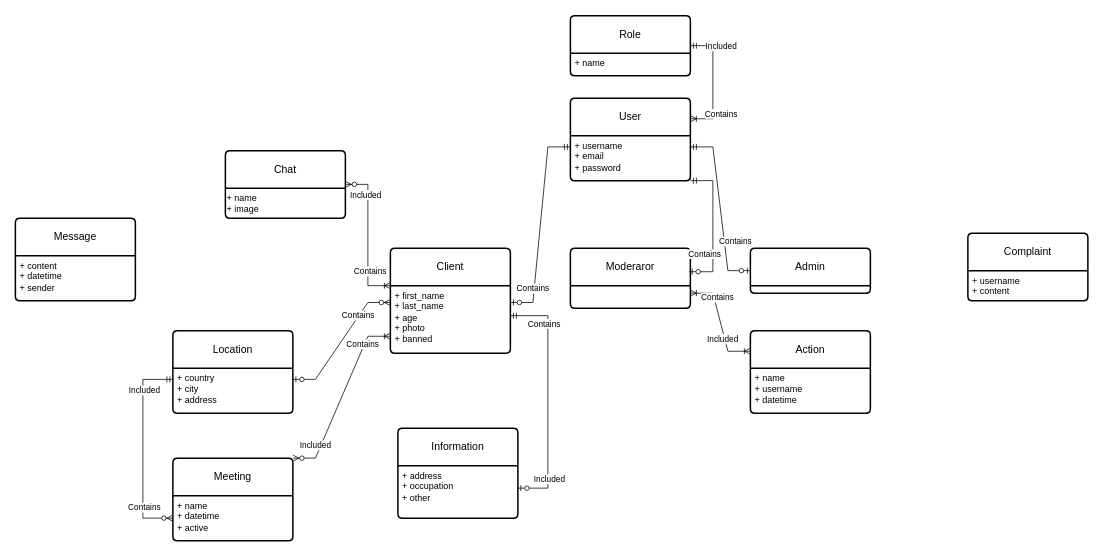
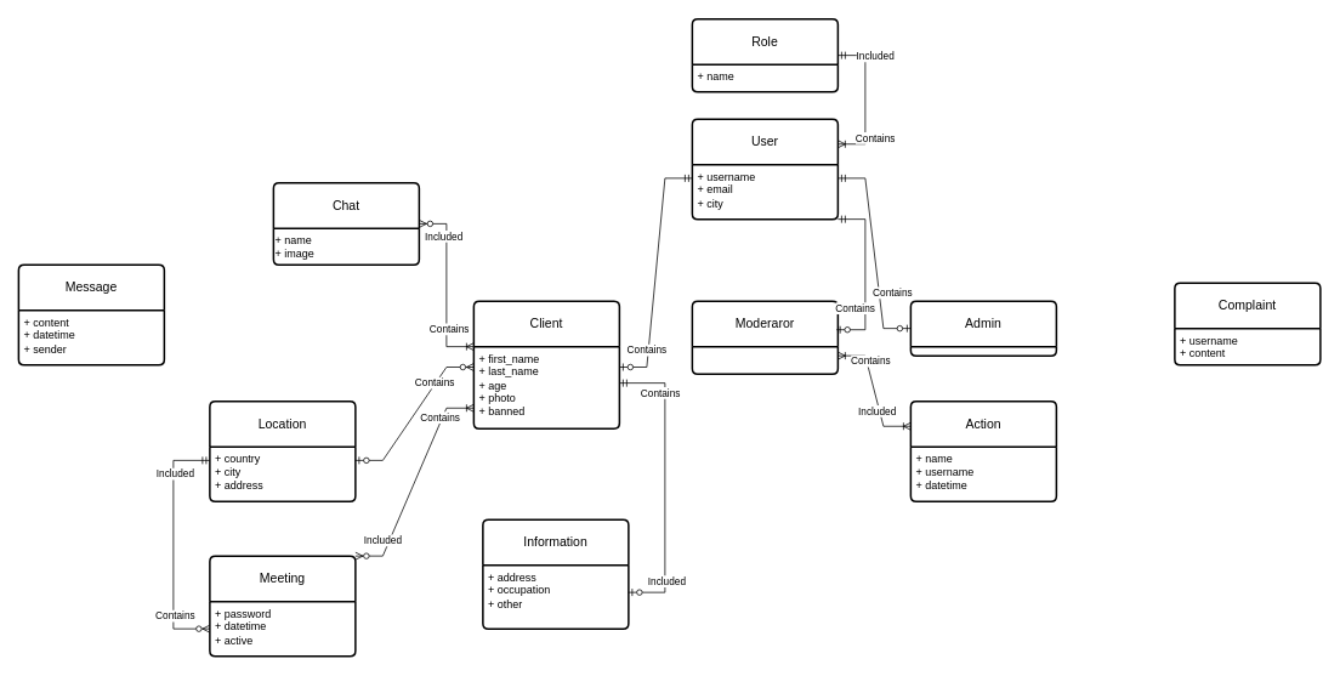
- <mxCell id="14" value="+ username&lt;br&gt;+ email&lt;br&gt;+ password" style="align=left;strokeColor=none;fillColor=none;spacingLeft=4;fontSize=12;verticalAlign=top;resizable=0;rotatable=0;part=1;html=1;" parent="13" vertex="1"><mxGeometry y="50" width="160" height="60" as="geometry" /></mxCell>
+ <mxCell id="14" value="+ username&lt;br&gt;+ email&lt;br&gt;+ city" style="align=left;strokeColor=none;fillColor=none;spacingLeft=4;fontSize=12;verticalAlign=top;resizable=0;rotatable=0;part=1;html=1;" parent="13" vertex="1"><mxGeometry y="50" width="160" height="60" as="geometry" /></mxCell>
- <mxCell id="7" value="+ name&lt;br&gt;+ datetime&lt;br&gt;+ active" style="align=left;strokeColor=none;fillColor=none;spacingLeft=4;fontSize=12;verticalAlign=top;resizable=0;rotatable=0;part=1;html=1;" parent="6" vertex="1"><mxGeometry y="50" width="160" height="60" as="geometry" /></mxCell>
+ <mxCell id="7" value="+ password&lt;br&gt;+ datetime&lt;br&gt;+ active" style="align=left;strokeColor=none;fillColor=none;spacingLeft=4;fontSize=12;verticalAlign=top;resizable=0;rotatable=0;part=1;html=1;" parent="6" vertex="1"><mxGeometry y="50" width="160" height="60" as="geometry" /></mxCell>
